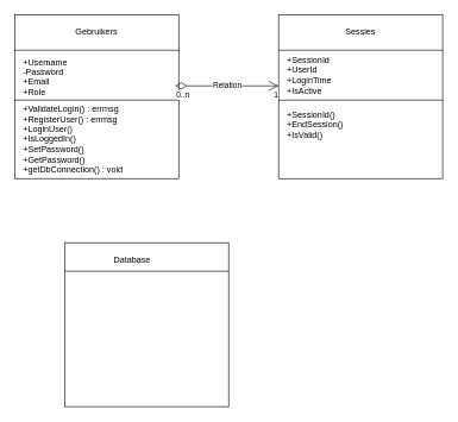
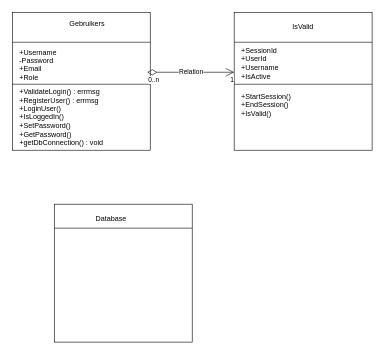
- <mxCell id="4" value="Gebruikers" style="text;html=1;align=center;verticalAlign=middle;whiteSpace=wrap;rounded=0;" parent="1" vertex="1"><mxGeometry x="105" y="30" width="60" height="30" as="geometry" /></mxCell>
+ <mxCell id="4" value="Gebruikers" style="text;html=1;align=center;verticalAlign=middle;whiteSpace=wrap;rounded=0;" parent="1" vertex="1"><mxGeometry x="115" y="25" width="60" height="30" as="geometry" /></mxCell>
- <mxCell id="7" value="Sessies" style="text;html=1;align=center;verticalAlign=middle;whiteSpace=wrap;rounded=0;" parent="1" vertex="1"><mxGeometry x="475" y="30" width="60" height="30" as="geometry" /></mxCell>
+ <mxCell id="7" value="IsValid" style="text;html=1;align=center;verticalAlign=middle;whiteSpace=wrap;rounded=0;" parent="1" vertex="1"><mxGeometry x="475" y="30" width="60" height="30" as="geometry" /></mxCell>
- <mxCell id="11" value="&lt;div&gt;+SessionId&lt;/div&gt;&lt;div&gt;+UserId&lt;/div&gt;&lt;div&gt;+LoginTime&lt;/div&gt;&lt;div&gt;+IsActive&lt;/div&gt;" style="text;html=1;align=left;verticalAlign=middle;whiteSpace=wrap;rounded=0;" parent="1" vertex="1"><mxGeometry x="400" y="90" width="220" height="30" as="geometry" /></mxCell>
+ <mxCell id="11" value="&lt;div&gt;+SessionId&lt;/div&gt;&lt;div&gt;+UserId&lt;/div&gt;&lt;div&gt;+Username&lt;/div&gt;&lt;div&gt;+IsActive&lt;/div&gt;" style="text;html=1;align=left;verticalAlign=middle;whiteSpace=wrap;rounded=0;" parent="1" vertex="1"><mxGeometry x="400" y="90" width="220" height="30" as="geometry" /></mxCell>
- <mxCell id="13" value="+SessionId()&lt;div&gt;+EndSession()&lt;/div&gt;&lt;div&gt;+IsValid()&lt;/div&gt;" style="text;html=1;align=left;verticalAlign=middle;whiteSpace=wrap;rounded=0;" parent="1" vertex="1"><mxGeometry x="400" y="160" width="220" height="30" as="geometry" /></mxCell>
+ <mxCell id="13" value="+StartSession()&lt;div&gt;+EndSession()&lt;/div&gt;&lt;div&gt;+IsValid()&lt;/div&gt;" style="text;html=1;align=left;verticalAlign=middle;whiteSpace=wrap;rounded=0;" parent="1" vertex="1"><mxGeometry x="400" y="160" width="220" height="30" as="geometry" /></mxCell>
